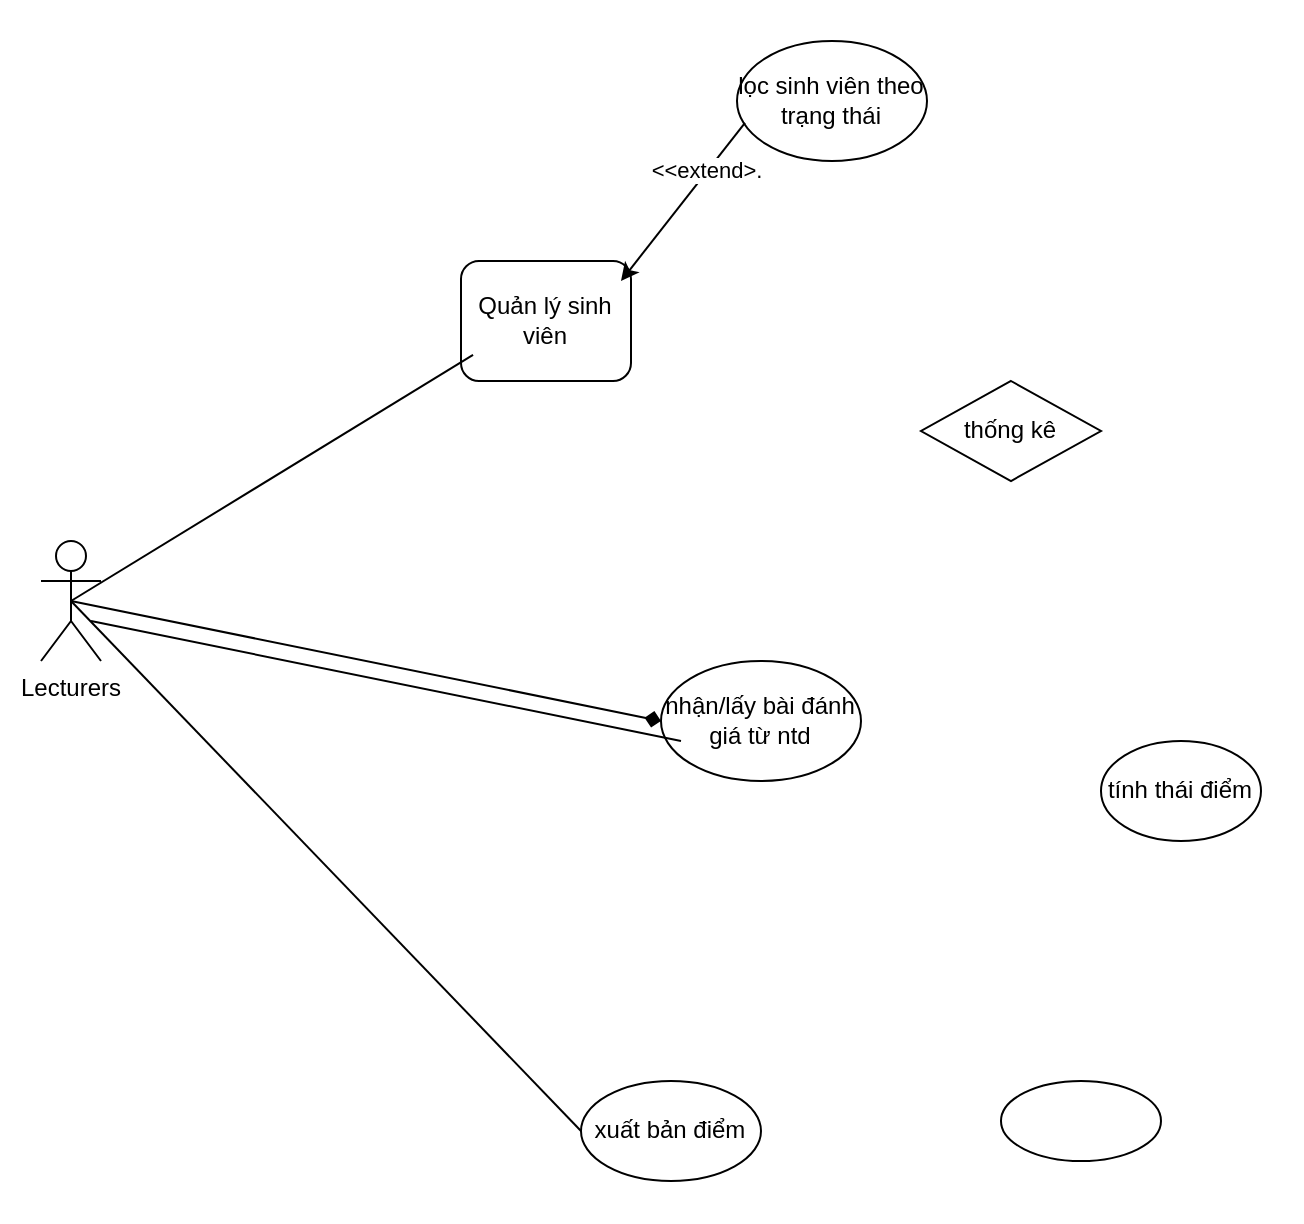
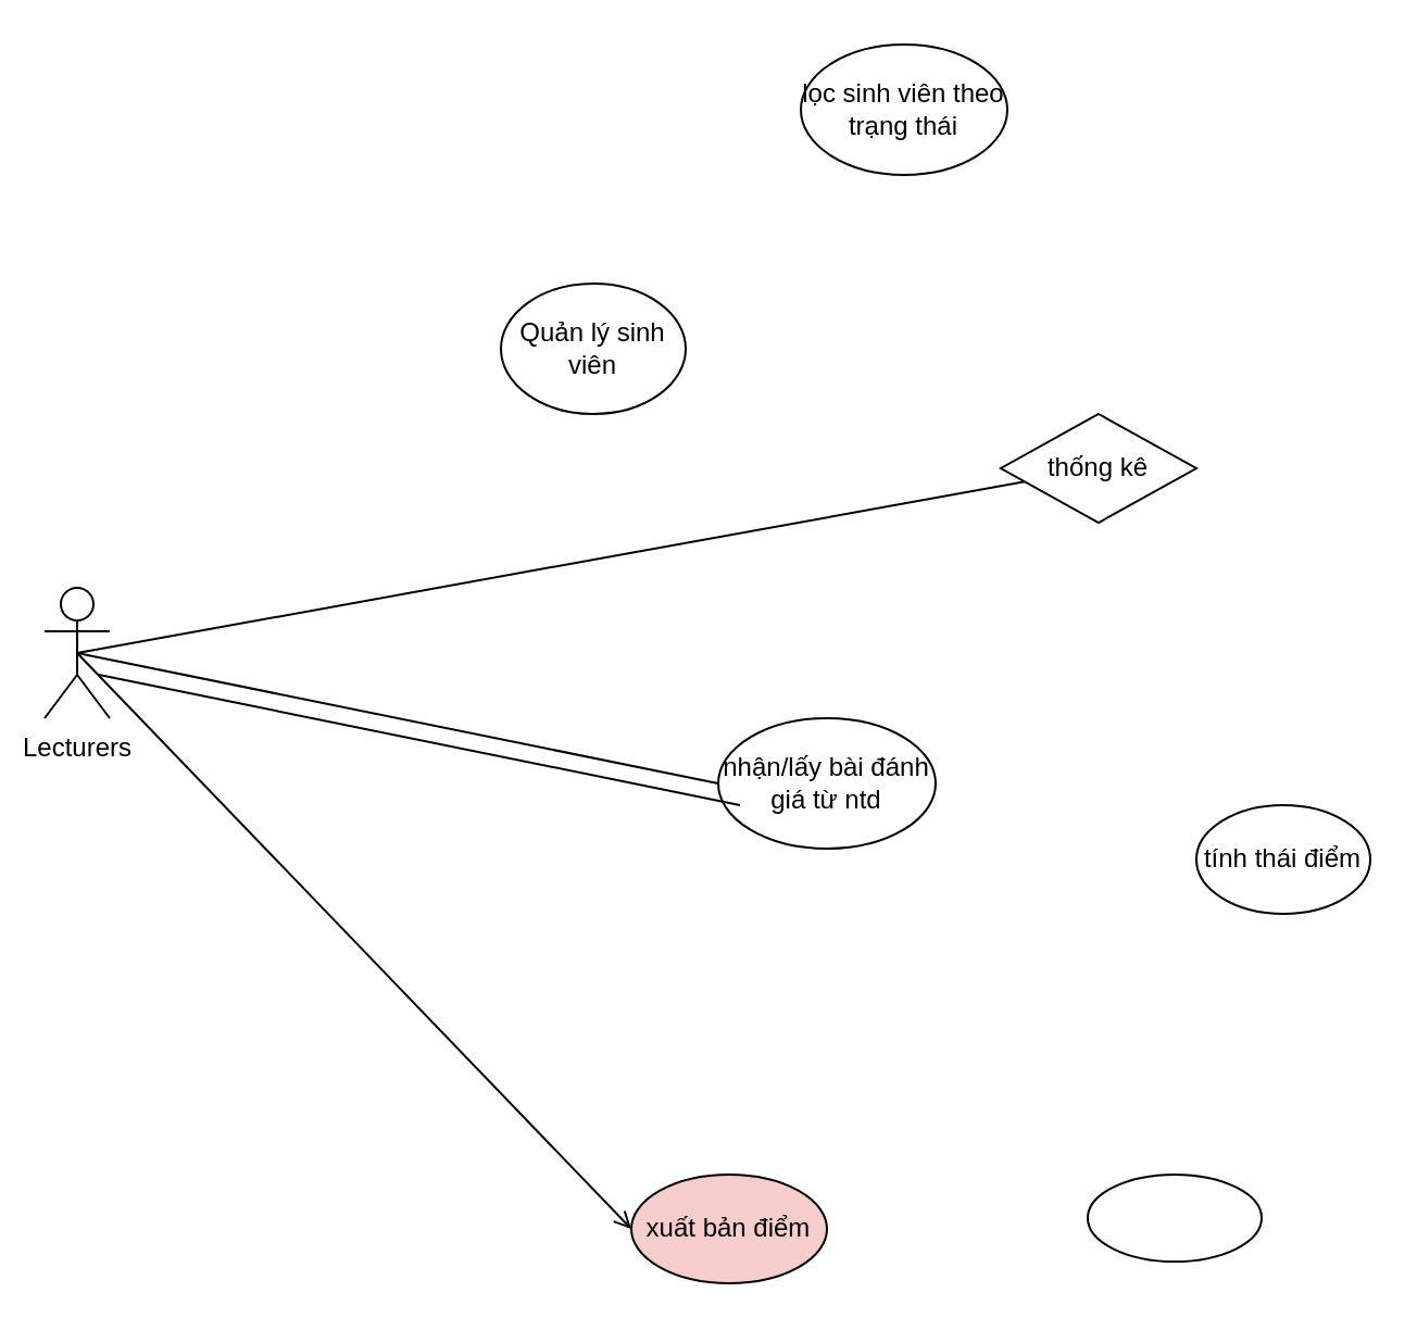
- <mxCell id="14" value="" style="endArrow=classic;html=1;rounded=0;exitX=0.042;exitY=0.683;exitDx=0;exitDy=0;exitPerimeter=0;entryX=0.941;entryY=0.167;entryDx=0;entryDy=0;entryPerimeter=0;" edge="1" parent="1" source="11" target="3"><mxGeometry width="50" height="50" relative="1" as="geometry"><mxPoint x="380" y="210" as="sourcePoint" /><mxPoint x="430" y="160" as="targetPoint" /></mxGeometry></mxCell>
- <mxCell id="15" value="&amp;lt;&amp;lt;extend&amp;gt;." style="edgeLabel;html=1;align=center;verticalAlign=middle;resizable=0;points=[];" vertex="1" connectable="0" parent="14"><mxGeometry x="-0.378" y="-1" relative="1" as="geometry"><mxPoint as="offset" /></mxGeometry></mxCell>
- <mxCell id="3" value="Quản lý sinh viên" style="whiteSpace=wrap;html=1;rounded=1;" vertex="1" parent="1"><mxGeometry x="230" y="130" width="85" height="60" as="geometry" /></mxCell>
+ <mxCell id="3" value="Quản lý sinh viên" style="ellipse;whiteSpace=wrap;html=1;" vertex="1" parent="1"><mxGeometry x="230" y="130" width="85" height="60" as="geometry" /></mxCell>
- <mxCell id="8" value="" style="endArrow=none;html=1;rounded=0;entryX=0.071;entryY=0.783;entryDx=0;entryDy=0;entryPerimeter=0;exitX=0.5;exitY=0.5;exitDx=0;exitDy=0;exitPerimeter=0;" edge="1" parent="1" source="2" target="3"><mxGeometry width="50" height="50" relative="1" as="geometry"><mxPoint x="390" y="410" as="sourcePoint" /><mxPoint x="440" y="360" as="targetPoint" /></mxGeometry></mxCell>
+ <mxCell id="8" value="" style="endArrow=none;html=1;rounded=0;exitX=0.5;exitY=0.5;exitDx=0;exitDy=0;exitPerimeter=0;" edge="1" parent="1" source="2" target="6"><mxGeometry width="50" height="50" relative="1" as="geometry"><mxPoint x="390" y="410" as="sourcePoint" /><mxPoint x="440" y="360" as="targetPoint" /></mxGeometry></mxCell>
- <mxCell id="9" value="" style="endArrow=diamond;html=1;rounded=0;entryX=0;entryY=0.5;entryDx=0;entryDy=0;exitX=0.5;exitY=0.5;exitDx=0;exitDy=0;exitPerimeter=0;" edge="1" parent="1" source="2" target="4"><mxGeometry width="50" height="50" relative="1" as="geometry"><mxPoint x="400" y="420" as="sourcePoint" /><mxPoint x="480" y="340" as="targetPoint" /></mxGeometry></mxCell>
+ <mxCell id="9" value="" style="endArrow=none;html=1;rounded=0;entryX=0;entryY=0.5;entryDx=0;entryDy=0;exitX=0.5;exitY=0.5;exitDx=0;exitDy=0;exitPerimeter=0;" edge="1" parent="1" source="2" target="4"><mxGeometry width="50" height="50" relative="1" as="geometry"><mxPoint x="400" y="420" as="sourcePoint" /><mxPoint x="480" y="340" as="targetPoint" /></mxGeometry></mxCell>
- <mxCell id="12" value="" style="endArrow=none;html=1;rounded=0;entryX=0;entryY=0.5;entryDx=0;entryDy=0;exitX=0.5;exitY=0.5;exitDx=0;exitDy=0;exitPerimeter=0;" edge="1" parent="1" source="2" target="5"><mxGeometry width="50" height="50" relative="1" as="geometry"><mxPoint x="70" y="321" as="sourcePoint" /><mxPoint x="500" y="360" as="targetPoint" /></mxGeometry></mxCell>
+ <mxCell id="12" value="" style="endArrow=open;html=1;rounded=0;entryX=0;entryY=0.5;entryDx=0;entryDy=0;exitX=0.5;exitY=0.5;exitDx=0;exitDy=0;exitPerimeter=0;" edge="1" parent="1" source="2" target="5"><mxGeometry width="50" height="50" relative="1" as="geometry"><mxPoint x="70" y="321" as="sourcePoint" /><mxPoint x="500" y="360" as="targetPoint" /></mxGeometry></mxCell>
- <mxCell id="5" value="xuất bản điểm" style="ellipse;whiteSpace=wrap;html=1;" vertex="1" parent="1"><mxGeometry x="290" y="540" width="90" height="50" as="geometry" /></mxCell>
+ <mxCell id="5" value="xuất bản điểm" style="ellipse;whiteSpace=wrap;html=1;fillColor=#f8cecc;" vertex="1" parent="1"><mxGeometry x="290" y="540" width="90" height="50" as="geometry" /></mxCell>
